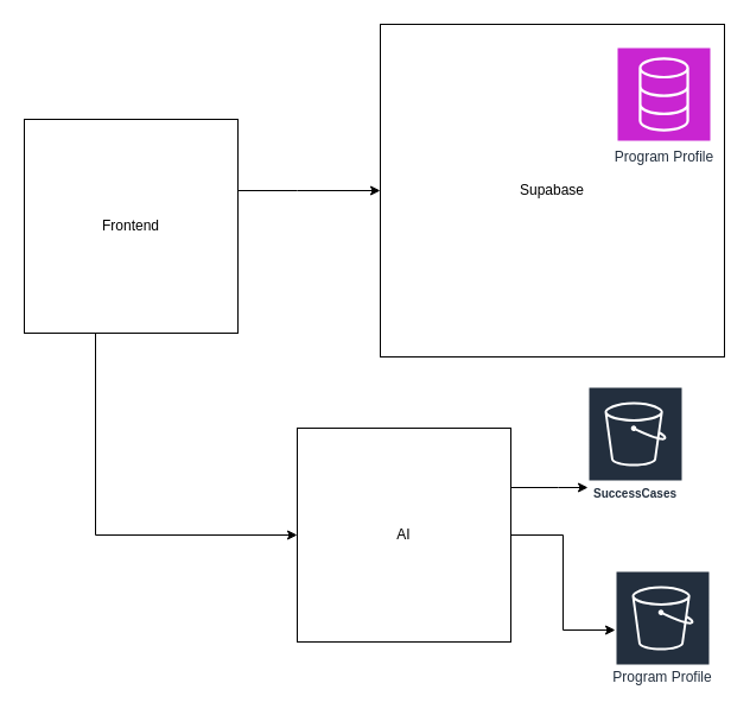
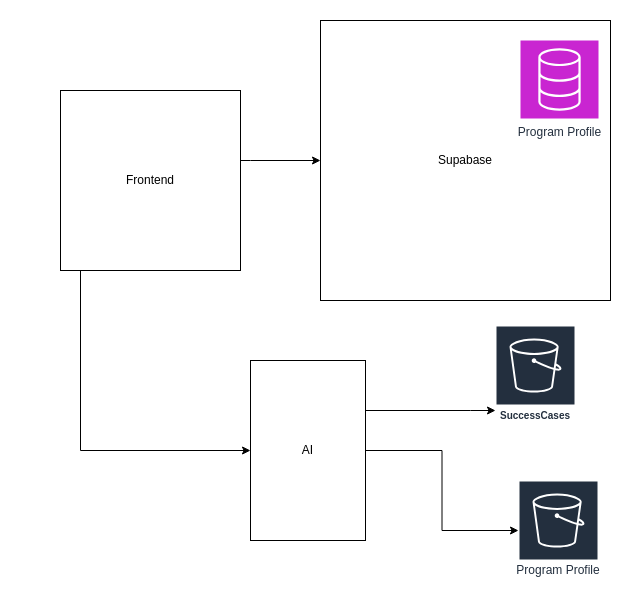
- <mxCell id="4" value="Frontend" style="whiteSpace=wrap;html=1;aspect=fixed;" vertex="1" parent="1"><mxGeometry x="20" y="100" width="180" height="180" as="geometry" /></mxCell>
+ <mxCell id="4" value="Frontend" style="whiteSpace=wrap;html=1;aspect=fixed;" vertex="1" parent="1"><mxGeometry x="60" y="90" width="180" height="180" as="geometry" /></mxCell>
- <mxCell id="8" value="AI" style="rounded=0;whiteSpace=wrap;html=1;" vertex="1" parent="1"><mxGeometry x="250" y="360" width="180" height="180" as="geometry" /></mxCell>
+ <mxCell id="8" value="AI" style="rounded=0;whiteSpace=wrap;html=1;" vertex="1" parent="1"><mxGeometry x="250" y="360" width="115" height="180" as="geometry" /></mxCell>
